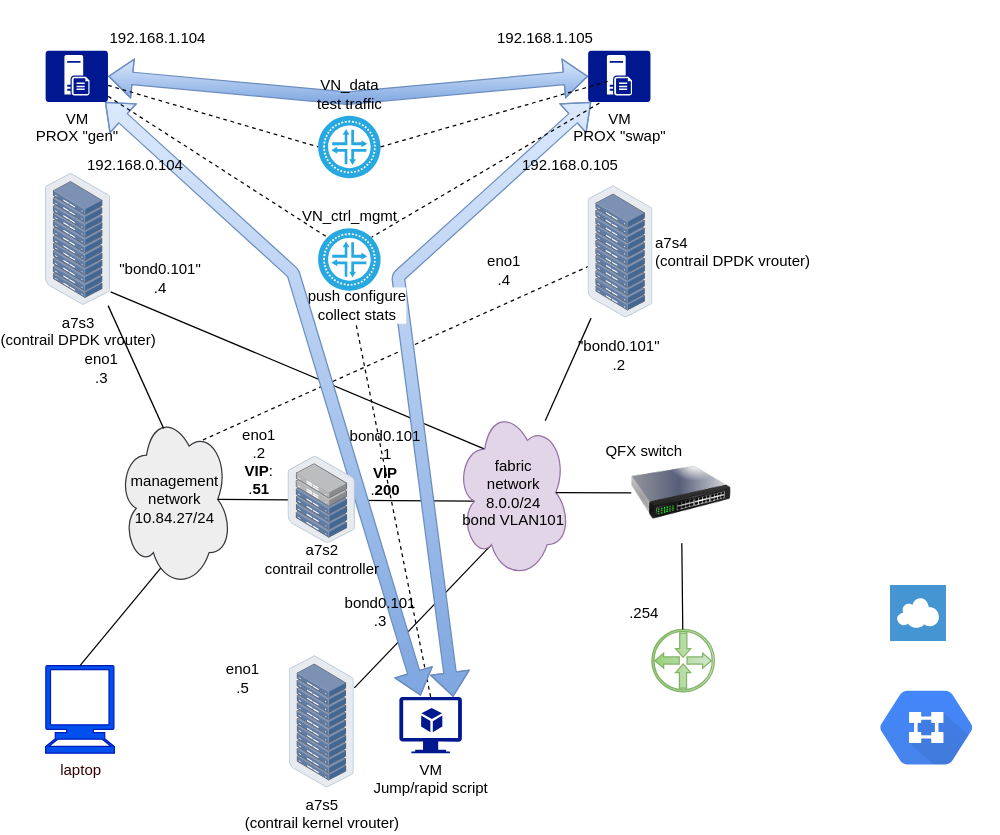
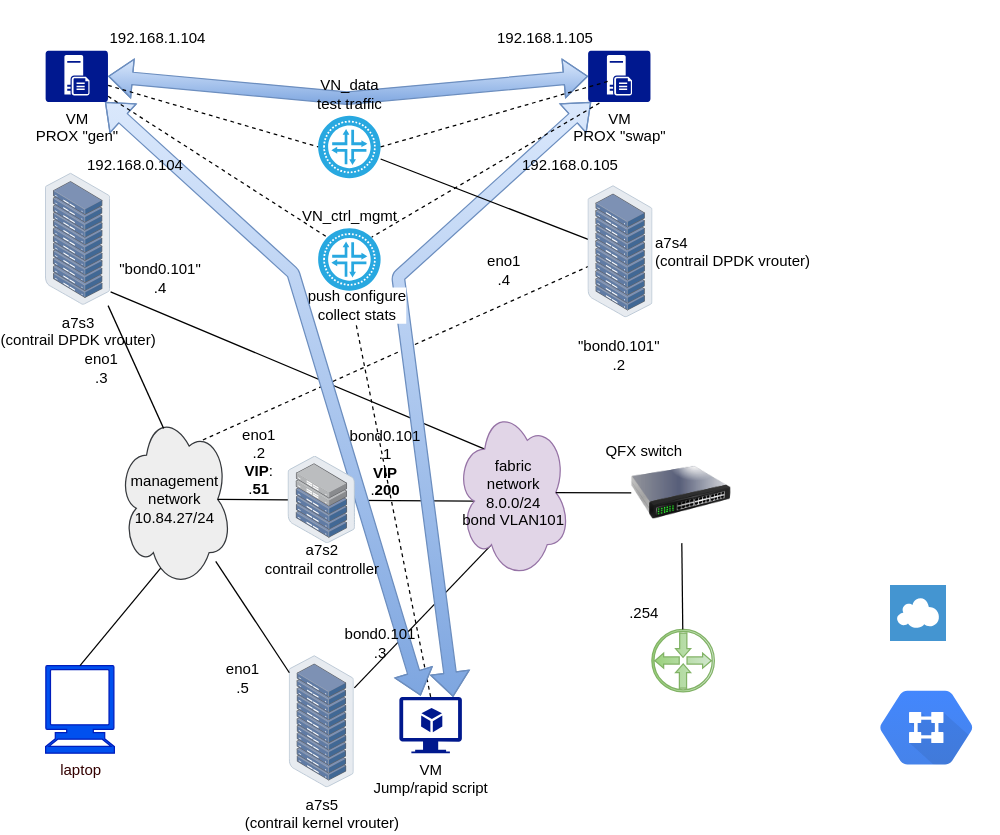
- <mxCell id="15" style="edgeStyle=none;rounded=0;orthogonalLoop=1;jettySize=auto;html=1;endArrow=none;endFill=0;" parent="1" source="22" target="24" edge="1"><mxGeometry relative="1" as="geometry"><mxPoint x="228.167" y="547.833" as="sourcePoint" /><mxPoint x="400.667" y="381.167" as="targetPoint" /></mxGeometry></mxCell>
+ <mxCell id="15" style="edgeStyle=none;rounded=0;orthogonalLoop=1;jettySize=auto;html=1;endArrow=none;endFill=0;" parent="1" source="22" target="44" edge="1"><mxGeometry relative="1" as="geometry"><mxPoint x="228.167" y="547.833" as="sourcePoint" /><mxPoint x="400.667" y="381.167" as="targetPoint" /></mxGeometry></mxCell>
- <mxCell id="18" value="bond0.101 .3" style="text;html=1;strokeColor=none;fillColor=none;align=center;verticalAlign=middle;whiteSpace=wrap;rounded=0;" parent="1" vertex="1"><mxGeometry x="268" y="479" width="40" height="20" as="geometry" /></mxCell>
+ <mxCell id="18" value="bond0.101 .3" style="text;html=1;strokeColor=none;fillColor=none;align=center;verticalAlign=middle;whiteSpace=wrap;rounded=0;" parent="1" vertex="1"><mxGeometry x="268" y="504" width="40" height="20" as="geometry" /></mxCell>
+ <mxCell id="34" value="" style="endArrow=none;html=1;" parent="1" source="33" target="13" edge="1"><mxGeometry width="50" height="50" relative="1" as="geometry"><mxPoint x="48" y="786" as="sourcePoint" /><mxPoint x="161" y="479" as="targetPoint" /></mxGeometry></mxCell>
